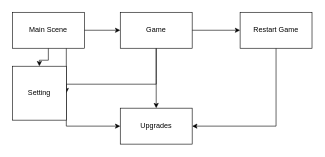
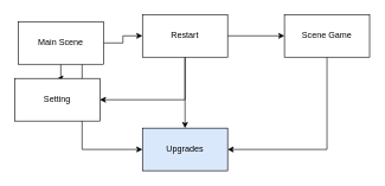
- <mxCell id="5" value="Main Scene" style="rounded=0;whiteSpace=wrap;html=1;" vertex="1" parent="1"><mxGeometry x="20" y="20" width="120" height="60" as="geometry" /></mxCell>
+ <mxCell id="5" value="Main Scene" style="rounded=0;whiteSpace=wrap;html=1;" vertex="1" parent="1"><mxGeometry x="25" y="30" width="120" height="60" as="geometry" /></mxCell>
- <mxCell id="9" value="Game" style="rounded=0;whiteSpace=wrap;html=1;" vertex="1" parent="1"><mxGeometry x="200" y="20" width="120" height="60" as="geometry" /></mxCell>
+ <mxCell id="9" value="Restart" style="rounded=0;whiteSpace=wrap;html=1;" vertex="1" parent="1"><mxGeometry x="200" y="20" width="120" height="60" as="geometry" /></mxCell>
- <mxCell id="11" value="Restart Game" style="rounded=0;whiteSpace=wrap;html=1;" vertex="1" parent="1"><mxGeometry x="400" y="20" width="120" height="60" as="geometry" /></mxCell>
+ <mxCell id="11" value="Scene Game" style="rounded=0;whiteSpace=wrap;html=1;" vertex="1" parent="1"><mxGeometry x="400" y="20" width="120" height="60" as="geometry" /></mxCell>
- <mxCell id="12" value="Setting" style="rounded=0;whiteSpace=wrap;html=1;" vertex="1" parent="1"><mxGeometry x="20" y="110" width="90" height="90" as="geometry" /></mxCell>
+ <mxCell id="12" value="Setting" style="rounded=0;whiteSpace=wrap;html=1;" vertex="1" parent="1"><mxGeometry x="20" y="110" width="120" height="60" as="geometry" /></mxCell>
- <mxCell id="13" value="Upgrades&lt;br&gt;" style="rounded=0;whiteSpace=wrap;html=1;" vertex="1" parent="1"><mxGeometry x="200" y="180" width="120" height="60" as="geometry" /></mxCell>
+ <mxCell id="13" value="Upgrades&lt;br&gt;" style="rounded=0;whiteSpace=wrap;html=1;fillColor=#dae8fc;" vertex="1" parent="1"><mxGeometry x="200" y="180" width="120" height="60" as="geometry" /></mxCell>
